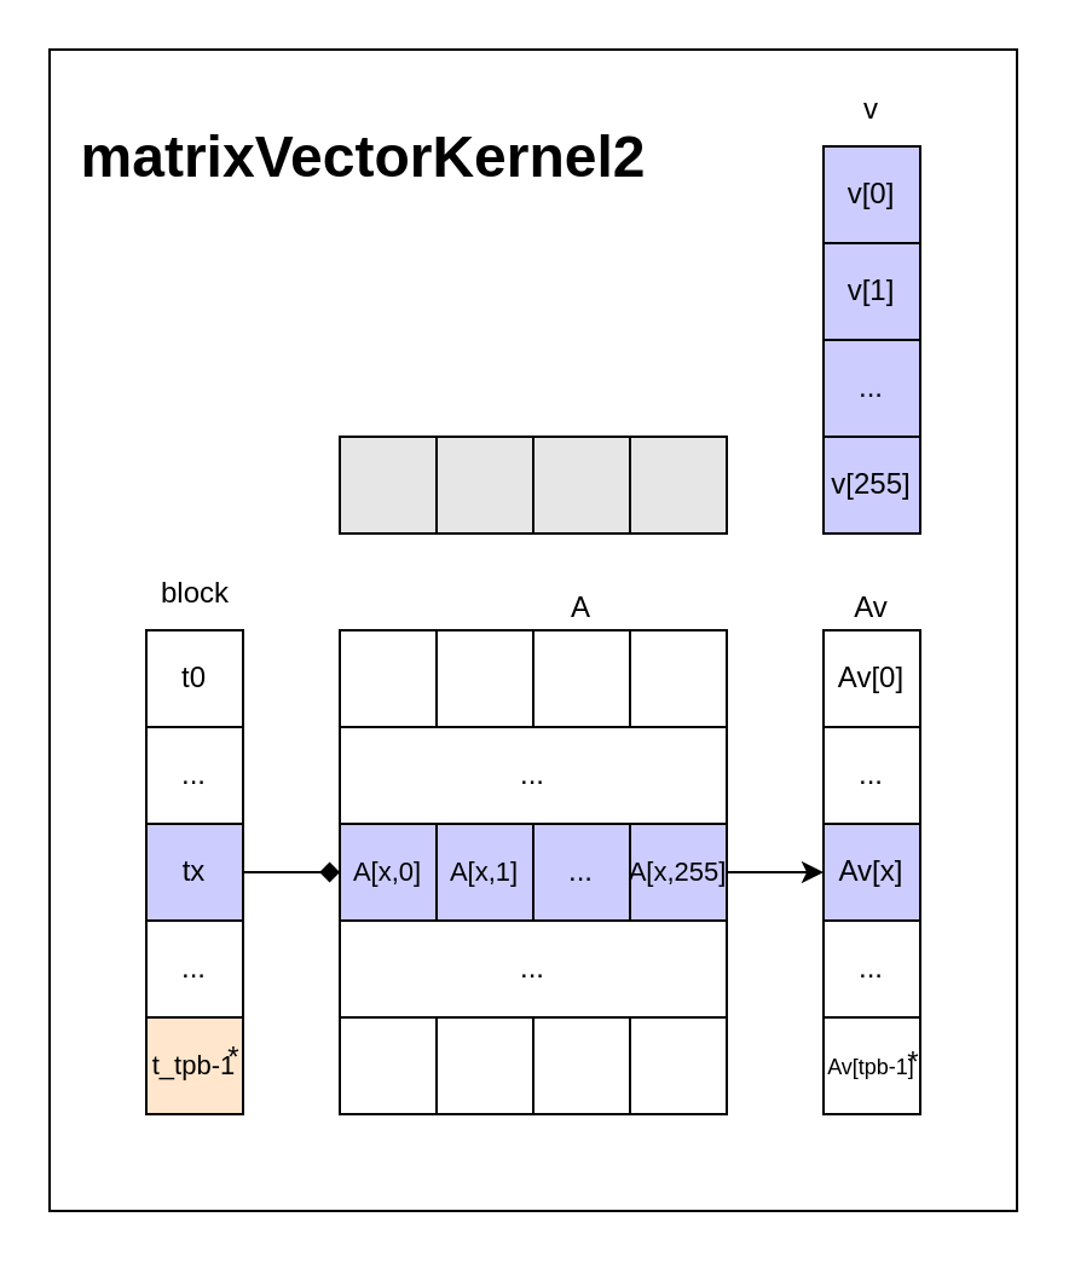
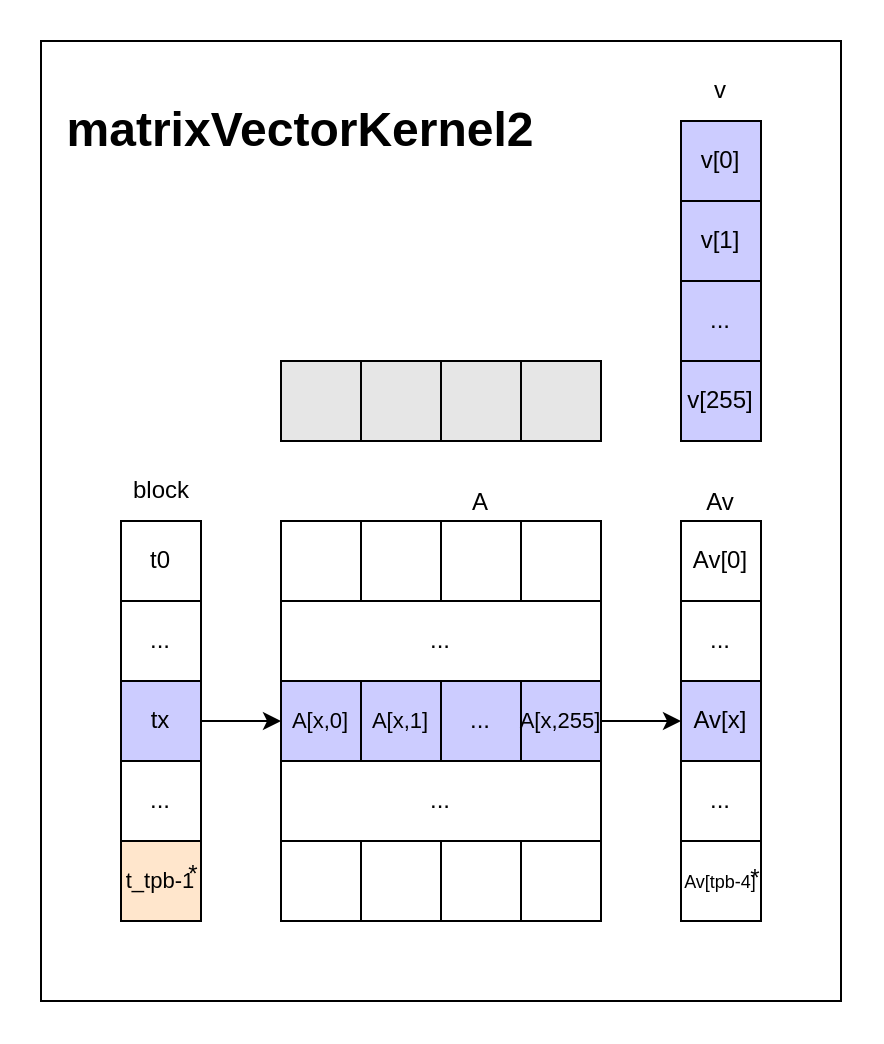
- <mxCell id="18" style="edgeStyle=orthogonalEdgeStyle;rounded=0;orthogonalLoop=1;jettySize=auto;html=1;entryX=0;entryY=0.5;entryDx=0;entryDy=0;endArrow=diamond;" edge="1" parent="1" source="19" target="3"><mxGeometry relative="1" as="geometry" /></mxCell>
+ <mxCell id="18" style="edgeStyle=orthogonalEdgeStyle;rounded=0;orthogonalLoop=1;jettySize=auto;html=1;entryX=0;entryY=0.5;entryDx=0;entryDy=0;" edge="1" parent="1" source="19" target="3"><mxGeometry relative="1" as="geometry" /></mxCell>
- <mxCell id="35" value="&lt;font style=&quot;font-size: 9px;&quot;&gt;Av[tpb-1]&lt;/font&gt;" style="rounded=0;whiteSpace=wrap;html=1;" vertex="1" parent="1"><mxGeometry x="340" y="420" width="40" height="40" as="geometry" /></mxCell>
+ <mxCell id="35" value="&lt;font style=&quot;font-size: 9px;&quot;&gt;Av[tpb-4]&lt;/font&gt;" style="rounded=0;whiteSpace=wrap;html=1;" vertex="1" parent="1"><mxGeometry x="340" y="420" width="40" height="40" as="geometry" /></mxCell>
